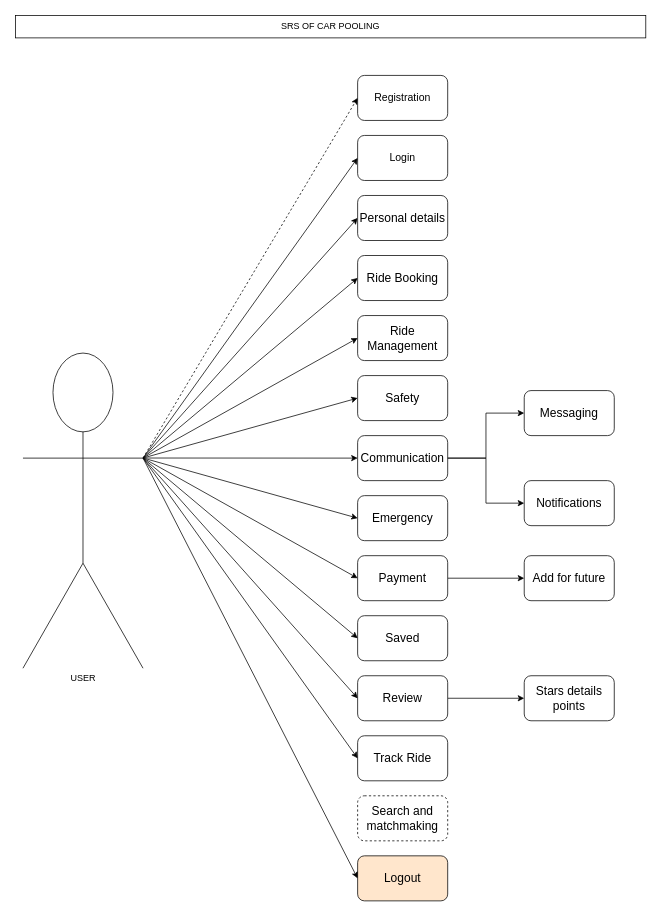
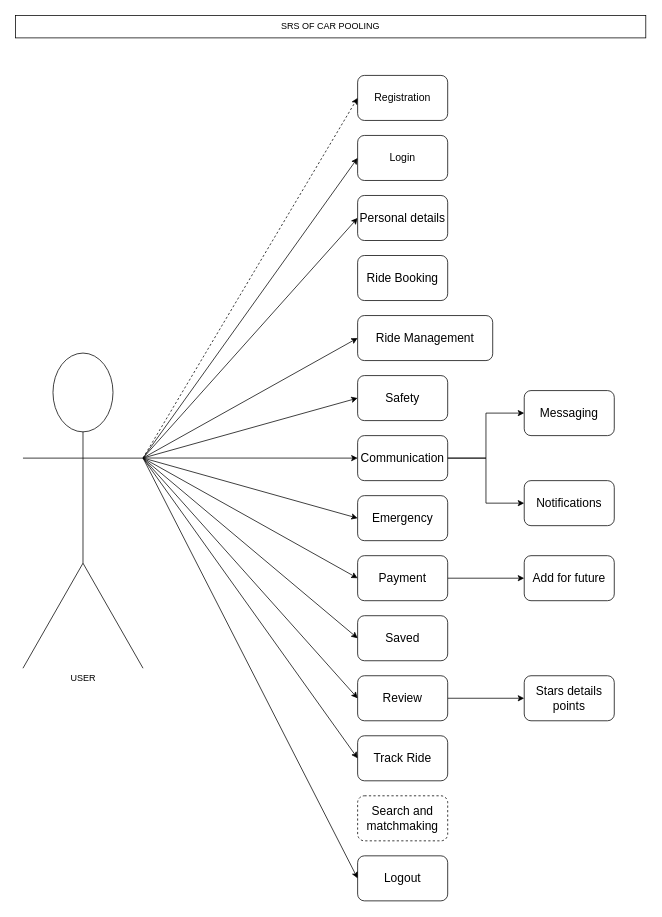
- <mxCell id="11" value="&lt;font size=&quot;3&quot;&gt;Ride Management&lt;/font&gt;" style="rounded=1;whiteSpace=wrap;html=1;" parent="1" vertex="1"><mxGeometry x="476" y="420" width="120" height="60" as="geometry" /></mxCell>
+ <mxCell id="11" value="&lt;font size=&quot;3&quot;&gt;Ride Management&lt;/font&gt;" style="rounded=1;whiteSpace=wrap;html=1;" parent="1" vertex="1"><mxGeometry x="476" y="420" width="180" height="60" as="geometry" /></mxCell>
- <mxCell id="29" value="" style="endArrow=classic;html=1;rounded=0;exitX=1;exitY=0.333;exitDx=0;exitDy=0;exitPerimeter=0;entryX=0;entryY=0.5;entryDx=0;entryDy=0;" parent="1" source="2" target="10" edge="1"><mxGeometry width="50" height="50" relative="1" as="geometry"><mxPoint x="420" y="550" as="sourcePoint" /><mxPoint x="470" y="500" as="targetPoint" /></mxGeometry></mxCell>
- <mxCell id="25" value="&lt;font size=&quot;3&quot;&gt;Logout&lt;br&gt;&lt;/font&gt;" style="rounded=1;whiteSpace=wrap;html=1;fillColor=#ffe6cc;" parent="1" vertex="1"><mxGeometry x="476" y="1140" width="120" height="60" as="geometry" /></mxCell>
+ <mxCell id="25" value="&lt;font size=&quot;3&quot;&gt;Logout&lt;br&gt;&lt;/font&gt;" style="rounded=1;whiteSpace=wrap;html=1;" parent="1" vertex="1"><mxGeometry x="476" y="1140" width="120" height="60" as="geometry" /></mxCell>
